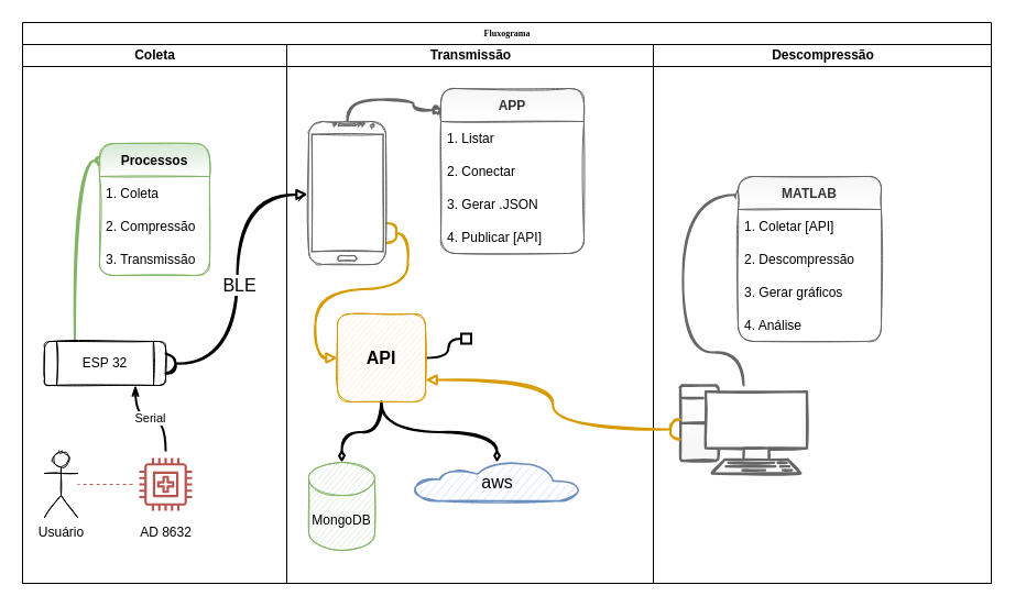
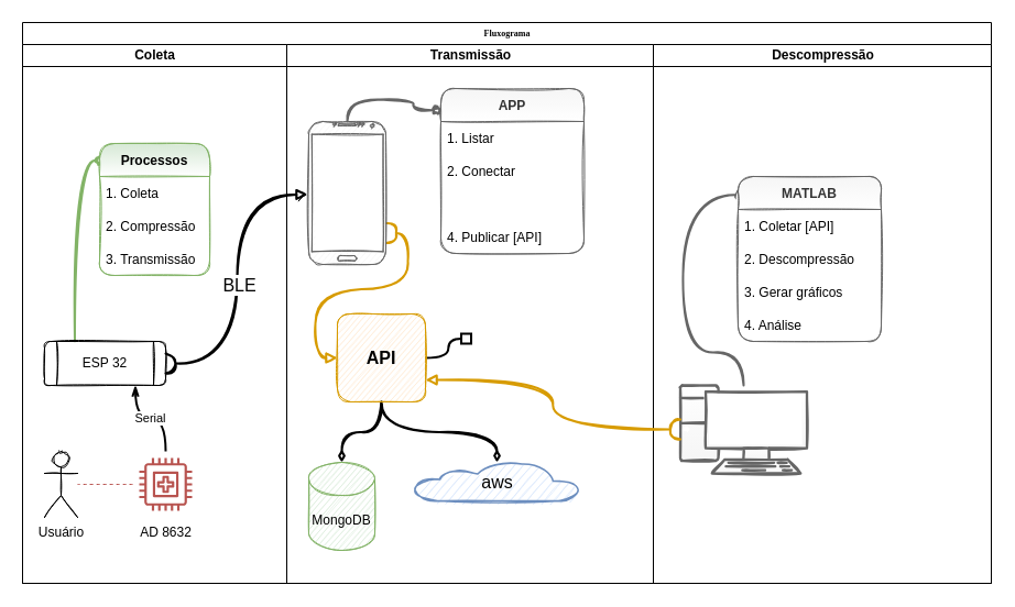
- <mxCell id="22" value="3. Gerar .JSON" style="text;strokeColor=none;fillColor=none;align=left;verticalAlign=middle;spacingLeft=4;spacingRight=4;overflow=hidden;points=[[0,0.5],[1,0.5]];portConstraint=eastwest;rotatable=0;" vertex="1" parent="14"><mxGeometry x="140" y="130" width="130" height="30" as="geometry" /></mxCell>
